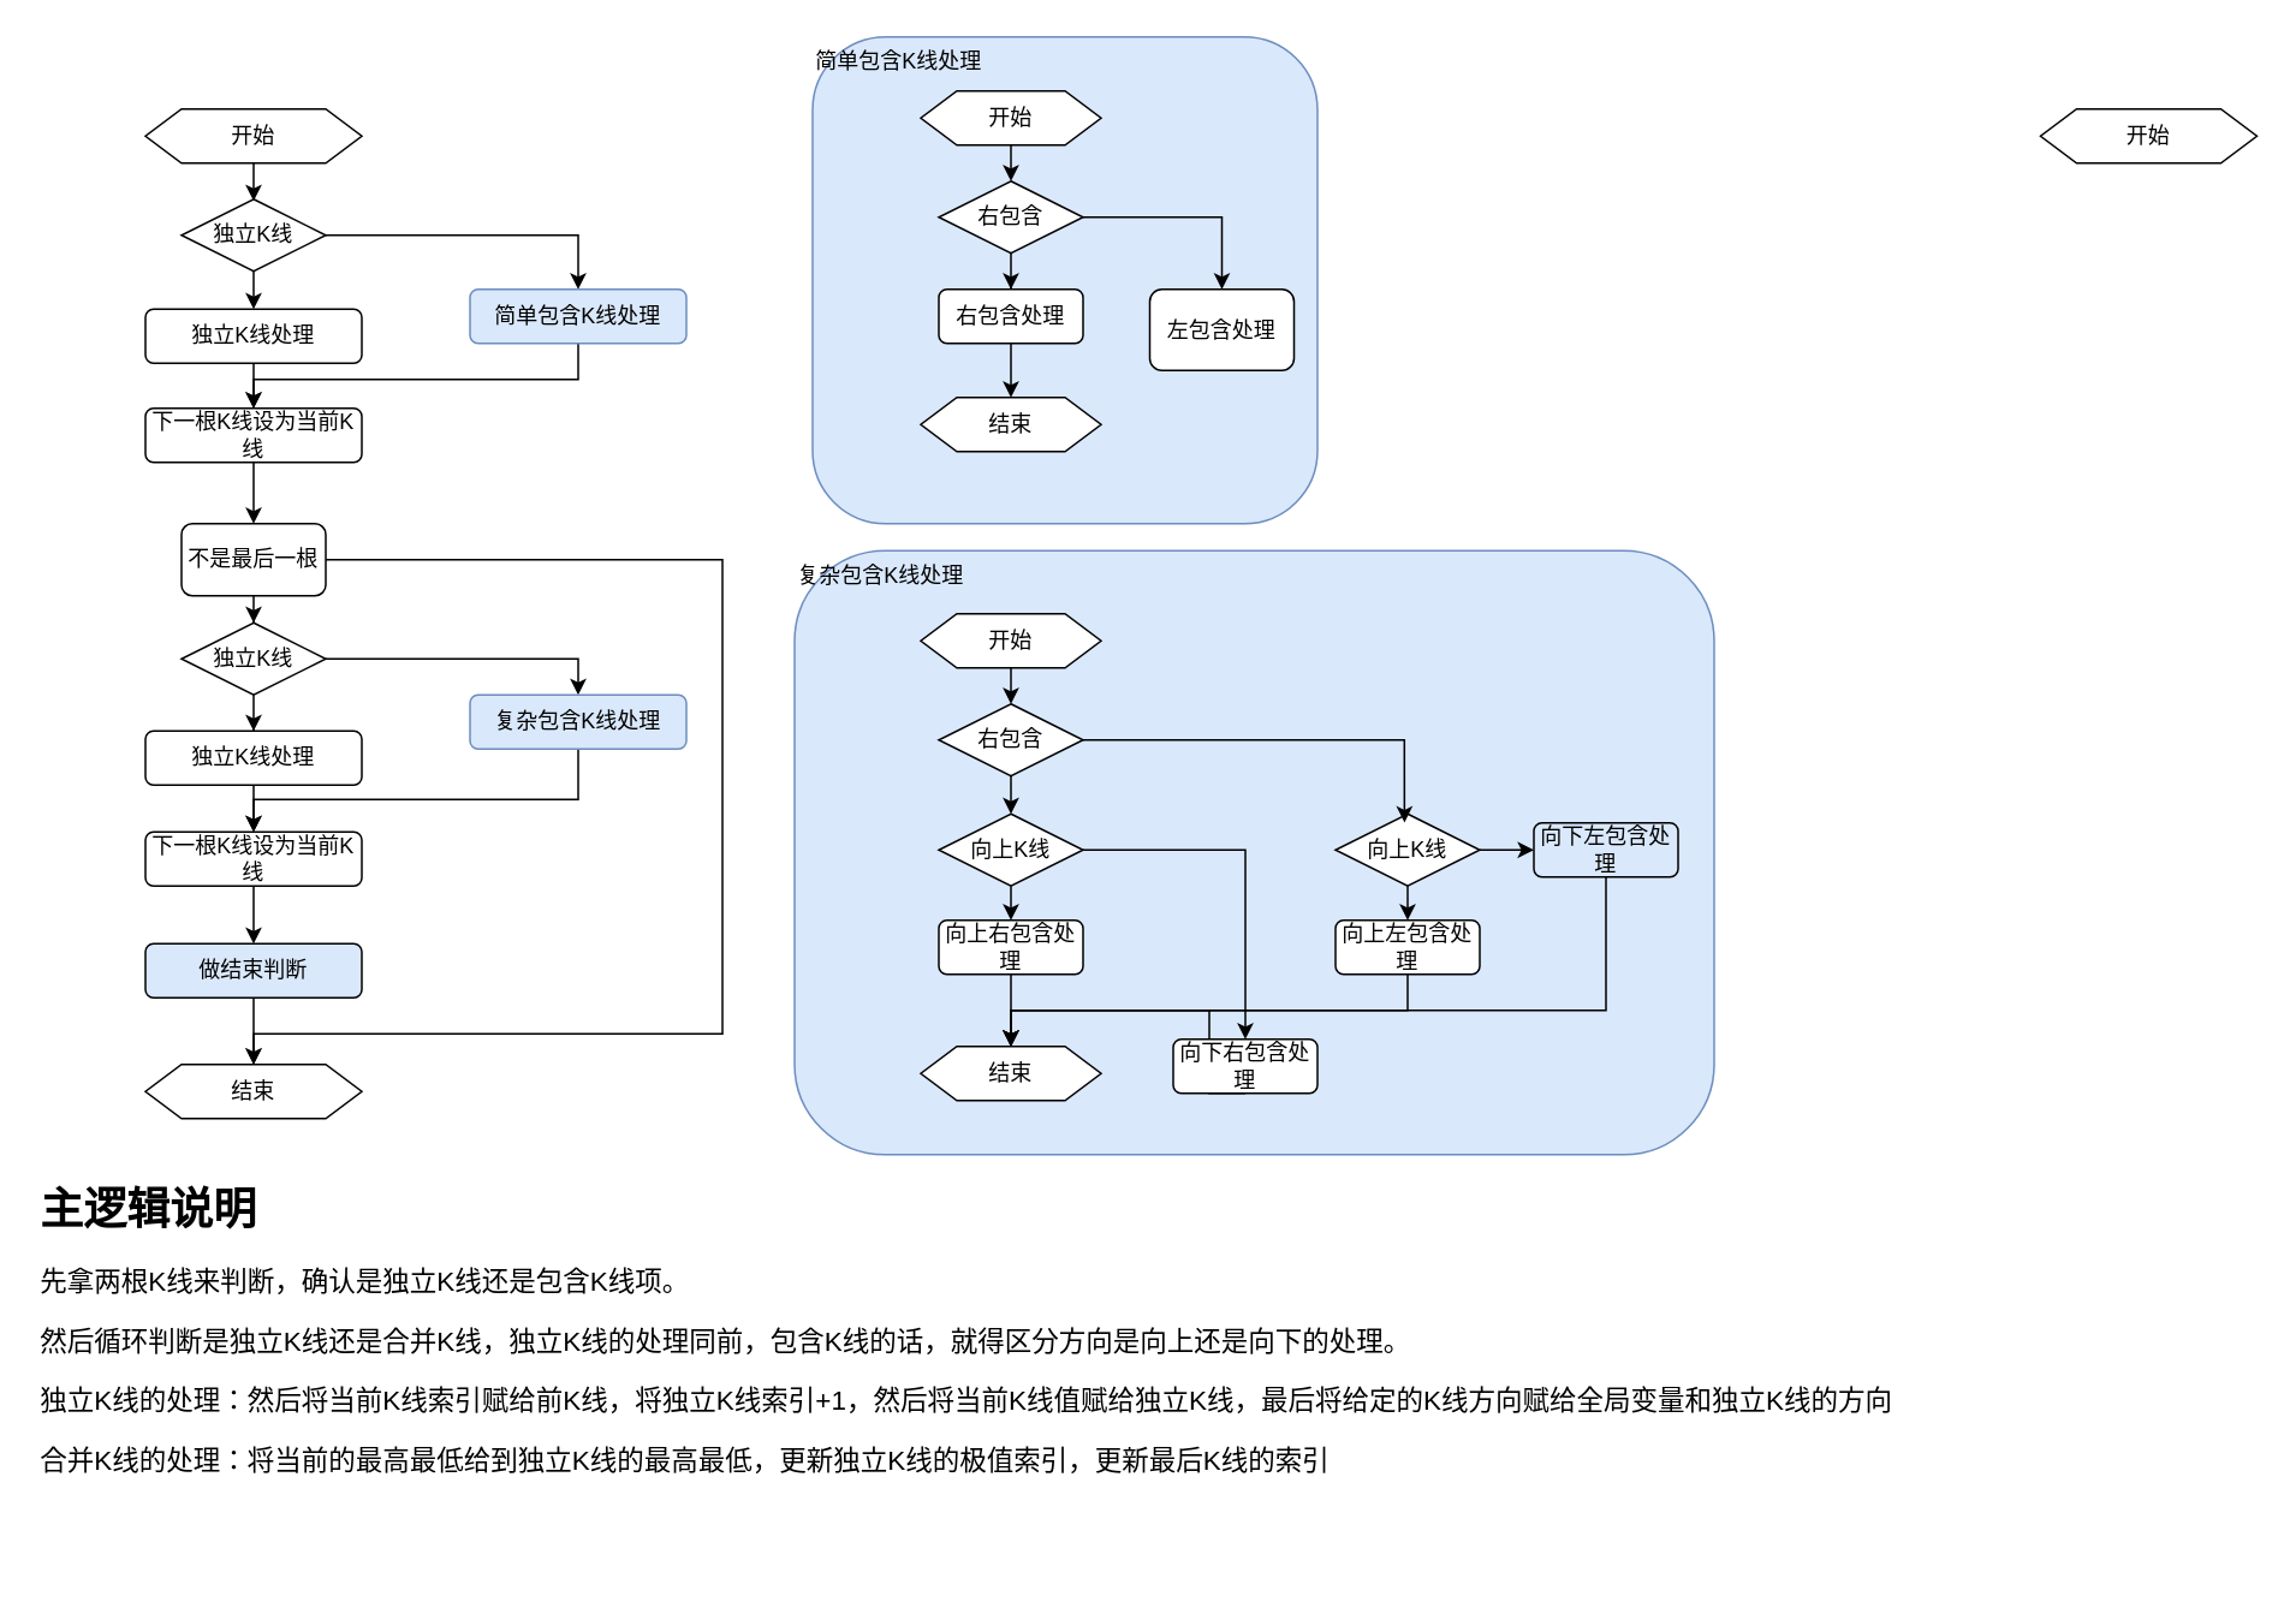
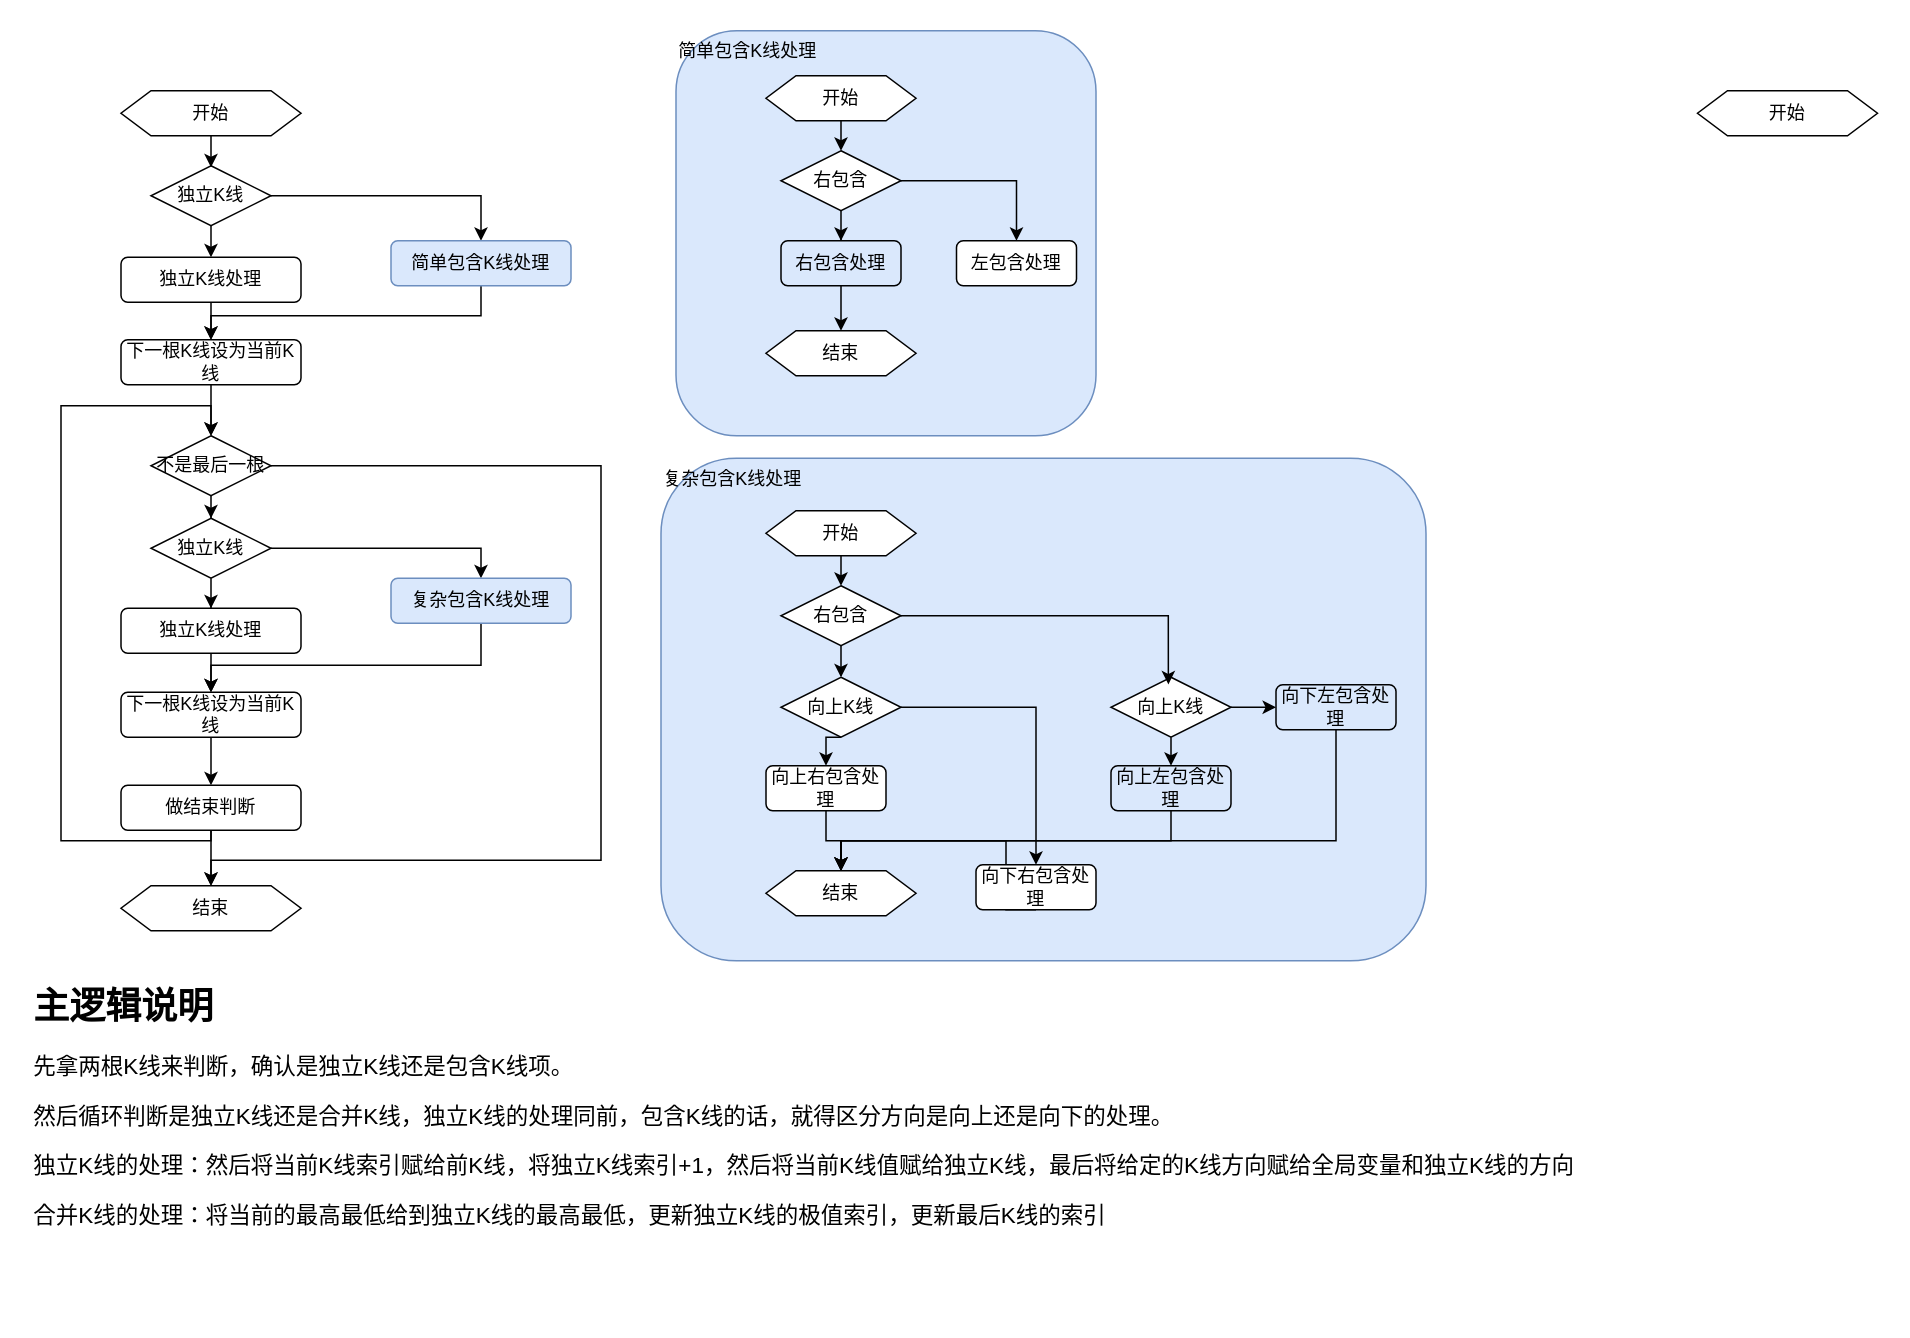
- <mxCell id="31" value="右包含处理" style="rounded=1;whiteSpace=wrap;html=1;" parent="1" vertex="1"><mxGeometry x="520" y="160" width="80" height="30" as="geometry" /></mxCell>
+ <mxCell id="31" value="右包含处理" style="rounded=1;whiteSpace=wrap;html=1;fillColor=#dae8fc;" parent="1" vertex="1"><mxGeometry x="520" y="160" width="80" height="30" as="geometry" /></mxCell>
- <mxCell id="35" value="左包含处理" style="rounded=1;whiteSpace=wrap;html=1;" parent="1" vertex="1"><mxGeometry x="637" y="160" width="80" height="45" as="geometry" /></mxCell>
+ <mxCell id="35" value="左包含处理" style="rounded=1;whiteSpace=wrap;html=1;" parent="1" vertex="1"><mxGeometry x="637" y="160" width="80" height="30" as="geometry" /></mxCell>
- <mxCell id="14" value="不是最后一根" style="whiteSpace=wrap;html=1;rounded=1;" parent="1" vertex="1"><mxGeometry x="100" y="290" width="80" height="40" as="geometry" /></mxCell>
+ <mxCell id="14" value="不是最后一根" style="rhombus;whiteSpace=wrap;html=1;" parent="1" vertex="1"><mxGeometry x="100" y="290" width="80" height="40" as="geometry" /></mxCell>
+ <mxCell id="27" style="edgeStyle=orthogonalEdgeStyle;rounded=0;orthogonalLoop=1;jettySize=auto;html=1;exitX=0.5;exitY=1;exitDx=0;exitDy=0;entryX=0.5;entryY=0;entryDx=0;entryDy=0;" parent="1" source="28" target="14" edge="1"><mxGeometry relative="1" as="geometry"><Array as="points"><mxPoint x="140" y="560" /><mxPoint x="40" y="560" /><mxPoint x="40" y="270" /><mxPoint x="140" y="270" /></Array></mxGeometry></mxCell>
- <mxCell id="49" value="向上右包含处理" style="rounded=1;whiteSpace=wrap;html=1;" parent="1" vertex="1"><mxGeometry x="520" y="510" width="80" height="30" as="geometry" /></mxCell>
+ <mxCell id="49" value="向上右包含处理" style="rounded=1;whiteSpace=wrap;html=1;" parent="1" vertex="1"><mxGeometry x="510" y="510" width="80" height="30" as="geometry" /></mxCell>
- <mxCell id="59" value="向上左包含处理" style="rounded=1;whiteSpace=wrap;html=1;" parent="1" vertex="1"><mxGeometry x="740" y="510" width="80" height="30" as="geometry" /></mxCell>
+ <mxCell id="59" value="向上左包含处理" style="rounded=1;whiteSpace=wrap;html=1;fillColor=#dae8fc;" parent="1" vertex="1"><mxGeometry x="740" y="510" width="80" height="30" as="geometry" /></mxCell>
- <mxCell id="28" value="做结束判断" style="rounded=1;whiteSpace=wrap;html=1;fillColor=#dae8fc;" parent="1" vertex="1"><mxGeometry x="80" y="523" width="120" height="30" as="geometry" /></mxCell>
+ <mxCell id="28" value="做结束判断" style="rounded=1;whiteSpace=wrap;html=1;" parent="1" vertex="1"><mxGeometry x="80" y="523" width="120" height="30" as="geometry" /></mxCell>
